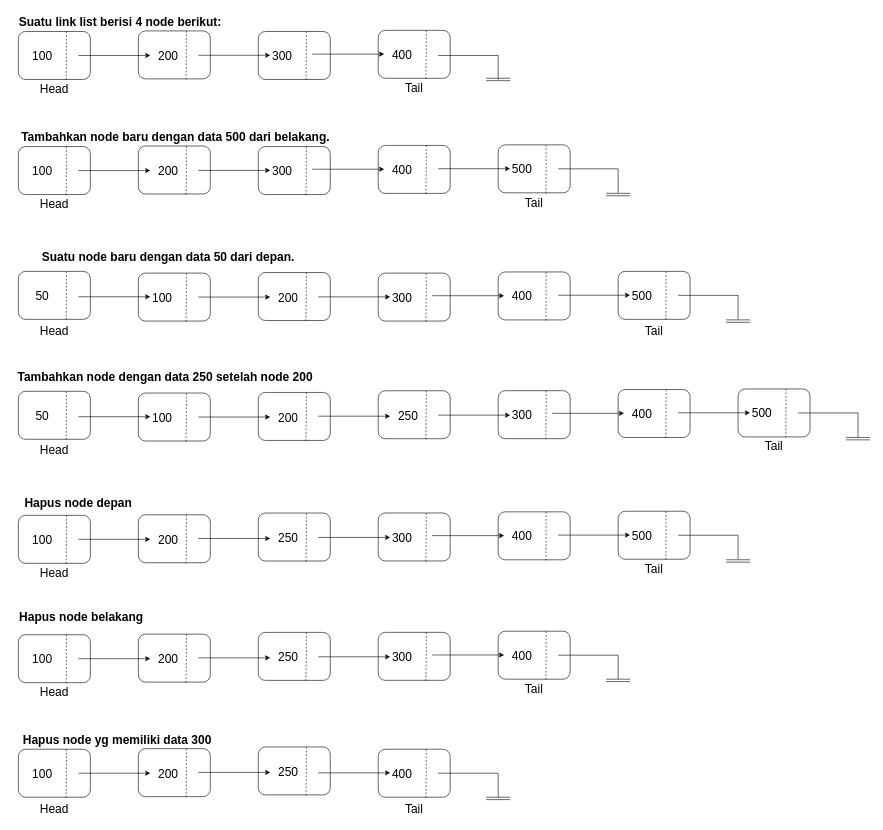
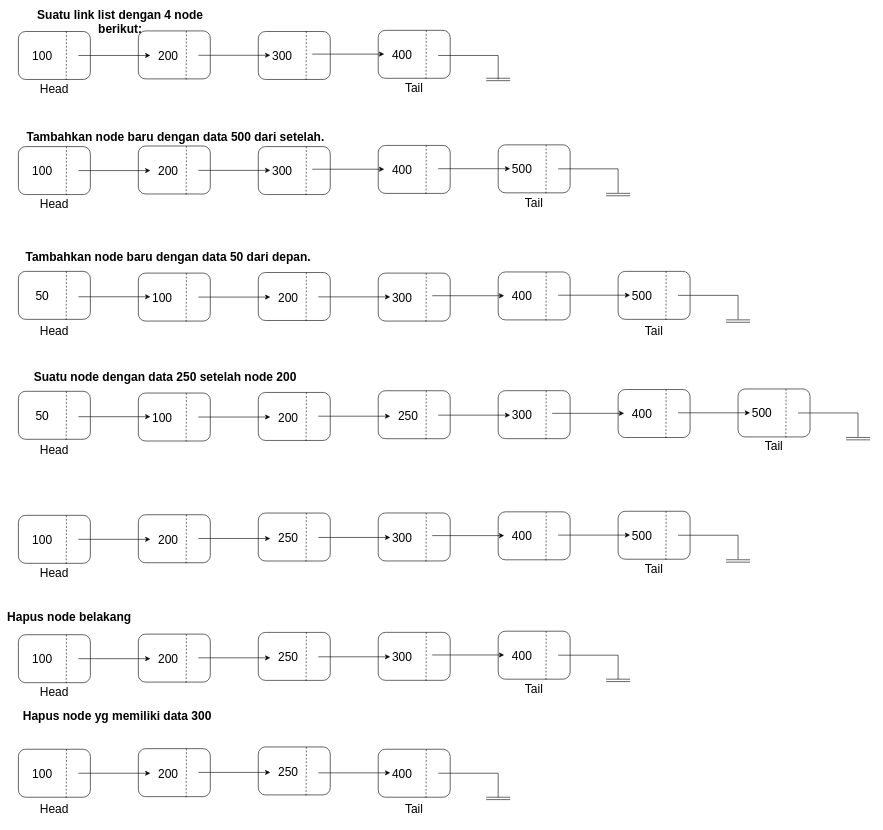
- <mxCell id="11" value="Suatu link list berisi 4 node berikut:" style="text;html=1;strokeColor=none;fillColor=none;align=center;verticalAlign=middle;whiteSpace=wrap;rounded=0;fontSize=20;fontStyle=1" vertex="1" parent="1"><mxGeometry x="30" y="20.08" width="340" height="30" as="geometry" /></mxCell>
+ <mxCell id="11" value="Suatu link list dengan 4 node berikut:" style="text;html=1;strokeColor=none;fillColor=none;align=center;verticalAlign=middle;whiteSpace=wrap;rounded=0;fontSize=20;fontStyle=1" vertex="1" parent="1"><mxGeometry x="30" y="20.08" width="340" height="30" as="geometry" /></mxCell>
- <mxCell id="21" value="Tambahkan node baru dengan data 500 dari belakang.&amp;nbsp;" style="text;html=1;strokeColor=none;fillColor=none;align=center;verticalAlign=middle;whiteSpace=wrap;rounded=0;fontSize=20;fontStyle=1" vertex="1" parent="1"><mxGeometry x="30" y="212" width="530" height="30" as="geometry" /></mxCell>
+ <mxCell id="21" value="Tambahkan node baru dengan data 500 dari setelah.&amp;nbsp;" style="text;html=1;strokeColor=none;fillColor=none;align=center;verticalAlign=middle;whiteSpace=wrap;rounded=0;fontSize=20;fontStyle=1" vertex="1" parent="1"><mxGeometry x="30" y="212" width="530" height="30" as="geometry" /></mxCell>
- <mxCell id="44" value="Suatu node baru dengan data 50 dari depan." style="text;html=1;strokeColor=none;fillColor=none;align=center;verticalAlign=middle;whiteSpace=wrap;rounded=0;fontSize=20;fontStyle=1" vertex="1" parent="1"><mxGeometry x="30" y="412" width="500" height="30" as="geometry" /></mxCell>
+ <mxCell id="44" value="Tambahkan node baru dengan data 50 dari depan." style="text;html=1;strokeColor=none;fillColor=none;align=center;verticalAlign=middle;whiteSpace=wrap;rounded=0;fontSize=20;fontStyle=1" vertex="1" parent="1"><mxGeometry x="30" y="412" width="500" height="30" as="geometry" /></mxCell>
- <mxCell id="71" value="Tambahkan node dengan data 250 setelah node 200" style="text;html=1;strokeColor=none;fillColor=none;align=center;verticalAlign=middle;whiteSpace=wrap;rounded=0;fontSize=20;fontStyle=1" vertex="1" parent="1"><mxGeometry x="20" y="612" width="510" height="30" as="geometry" /></mxCell>
+ <mxCell id="71" value="Suatu node dengan data 250 setelah node 200" style="text;html=1;strokeColor=none;fillColor=none;align=center;verticalAlign=middle;whiteSpace=wrap;rounded=0;fontSize=20;fontStyle=1" vertex="1" parent="1"><mxGeometry x="20" y="612" width="510" height="30" as="geometry" /></mxCell>
- <mxCell id="103" value="Hapus node depan" style="text;html=1;strokeColor=none;fillColor=none;align=center;verticalAlign=middle;whiteSpace=wrap;rounded=0;fontSize=20;fontStyle=1" vertex="1" parent="1"><mxGeometry x="30" y="822.96" width="200" height="30" as="geometry" /></mxCell>
- <mxCell id="131" value="Hapus node belakang" style="text;html=1;strokeColor=none;fillColor=none;align=center;verticalAlign=middle;whiteSpace=wrap;rounded=0;fontSize=20;fontStyle=1" vertex="1" parent="1"><mxGeometry x="30" y="1012" width="210" height="30" as="geometry" /></mxCell>
+ <mxCell id="131" value="Hapus node belakang" style="text;html=1;strokeColor=none;fillColor=none;align=center;verticalAlign=middle;whiteSpace=wrap;rounded=0;fontSize=20;fontStyle=1" vertex="1" parent="1"><mxGeometry x="10" y="1012" width="210" height="30" as="geometry" /></mxCell>
- <mxCell id="155" value="Hapus node yg memiliki data 300" style="text;html=1;strokeColor=none;fillColor=none;align=center;verticalAlign=middle;whiteSpace=wrap;rounded=0;fontSize=20;fontStyle=1" vertex="1" parent="1"><mxGeometry x="30" y="1217.88" width="330" height="30" as="geometry" /></mxCell>
+ <mxCell id="155" value="Hapus node yg memiliki data 300" style="text;html=1;strokeColor=none;fillColor=none;align=center;verticalAlign=middle;whiteSpace=wrap;rounded=0;fontSize=20;fontStyle=1" vertex="1" parent="1"><mxGeometry x="30" y="1177.88" width="330" height="30" as="geometry" /></mxCell>
